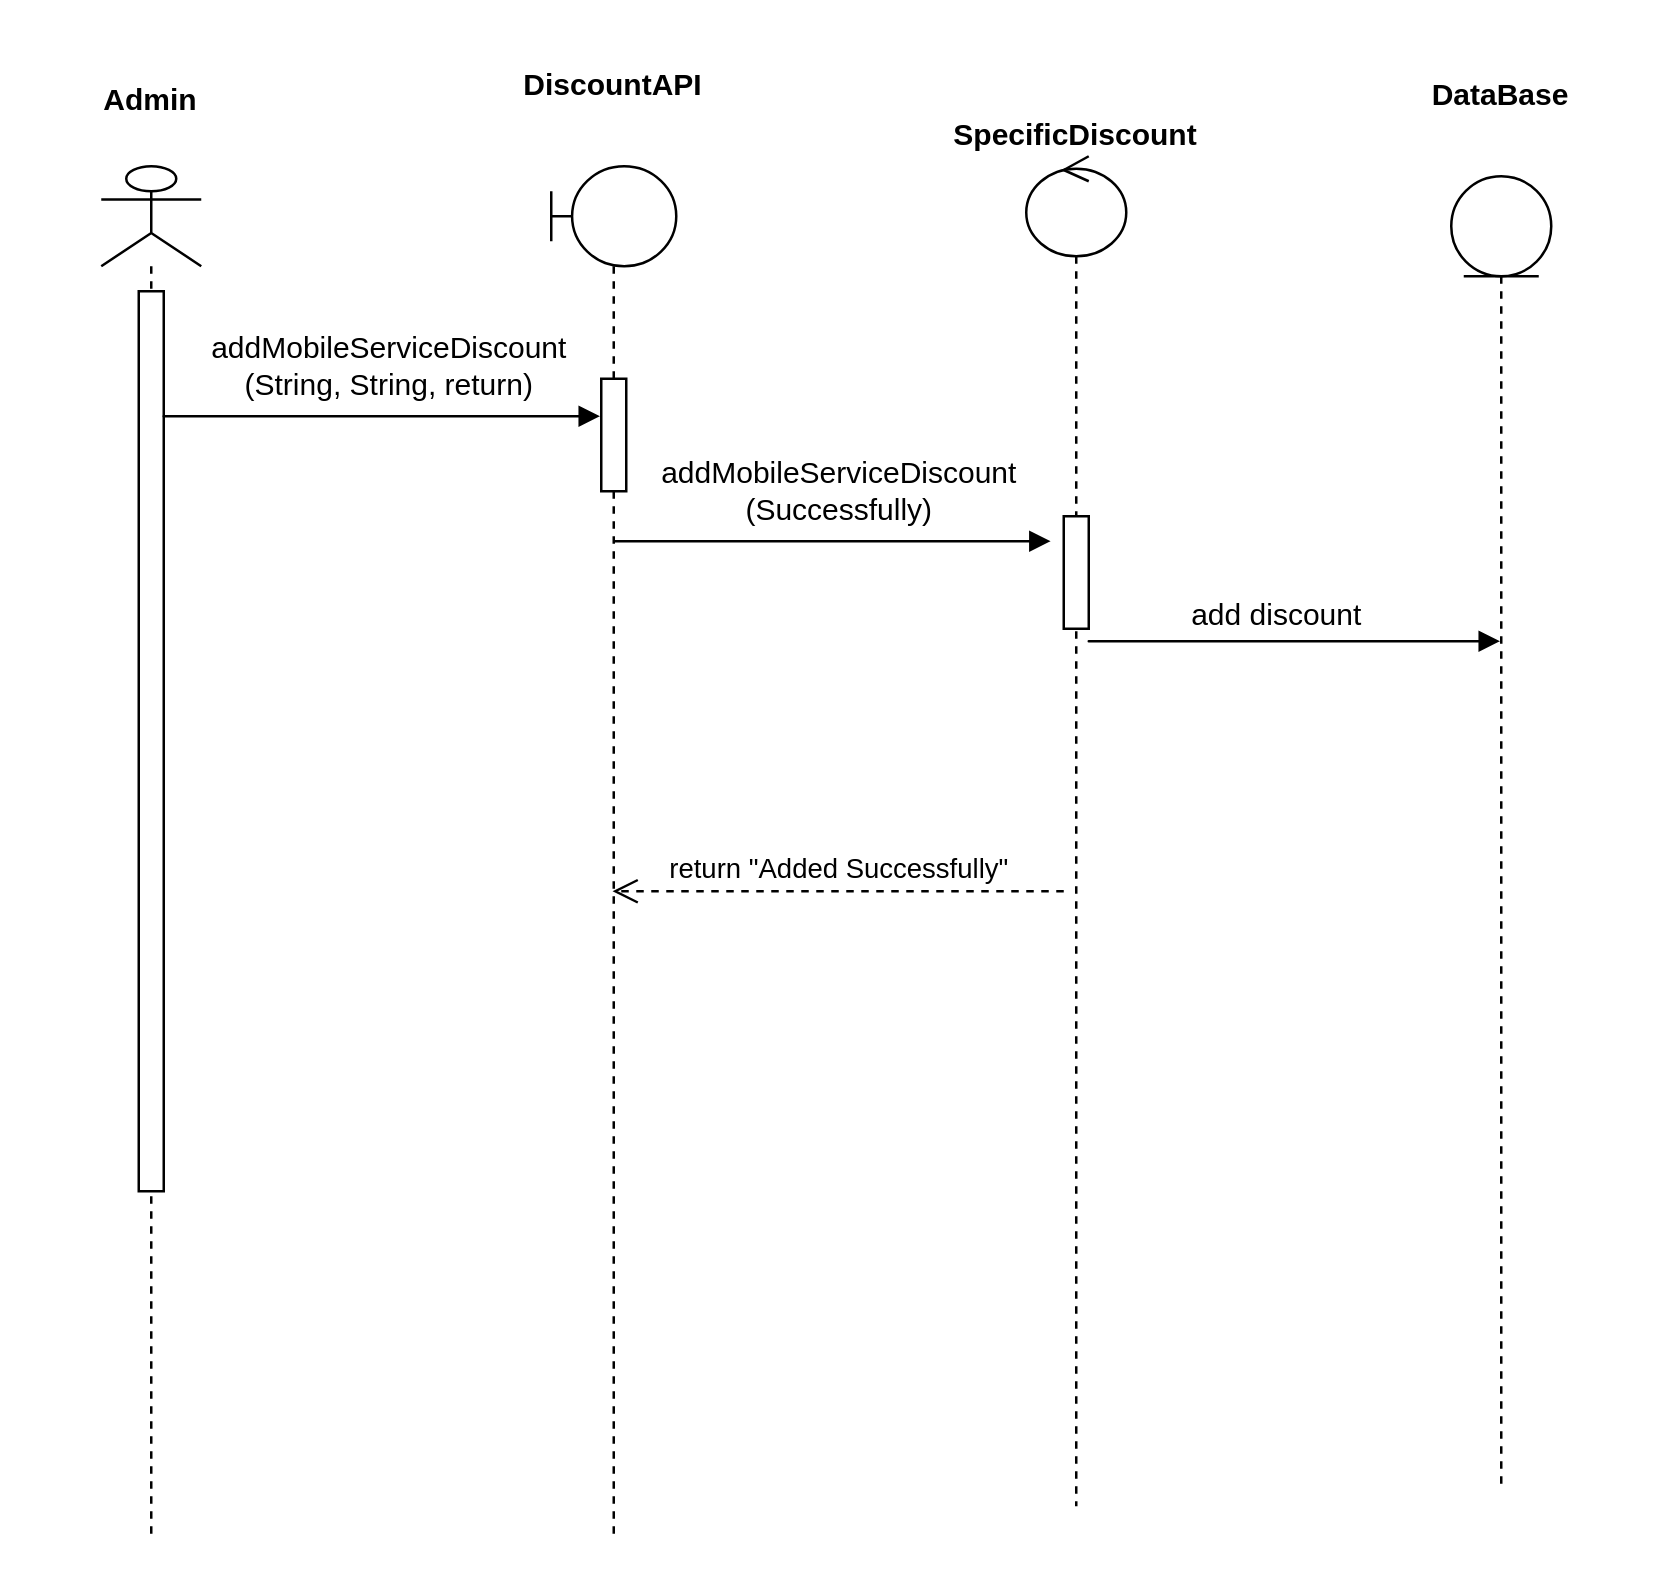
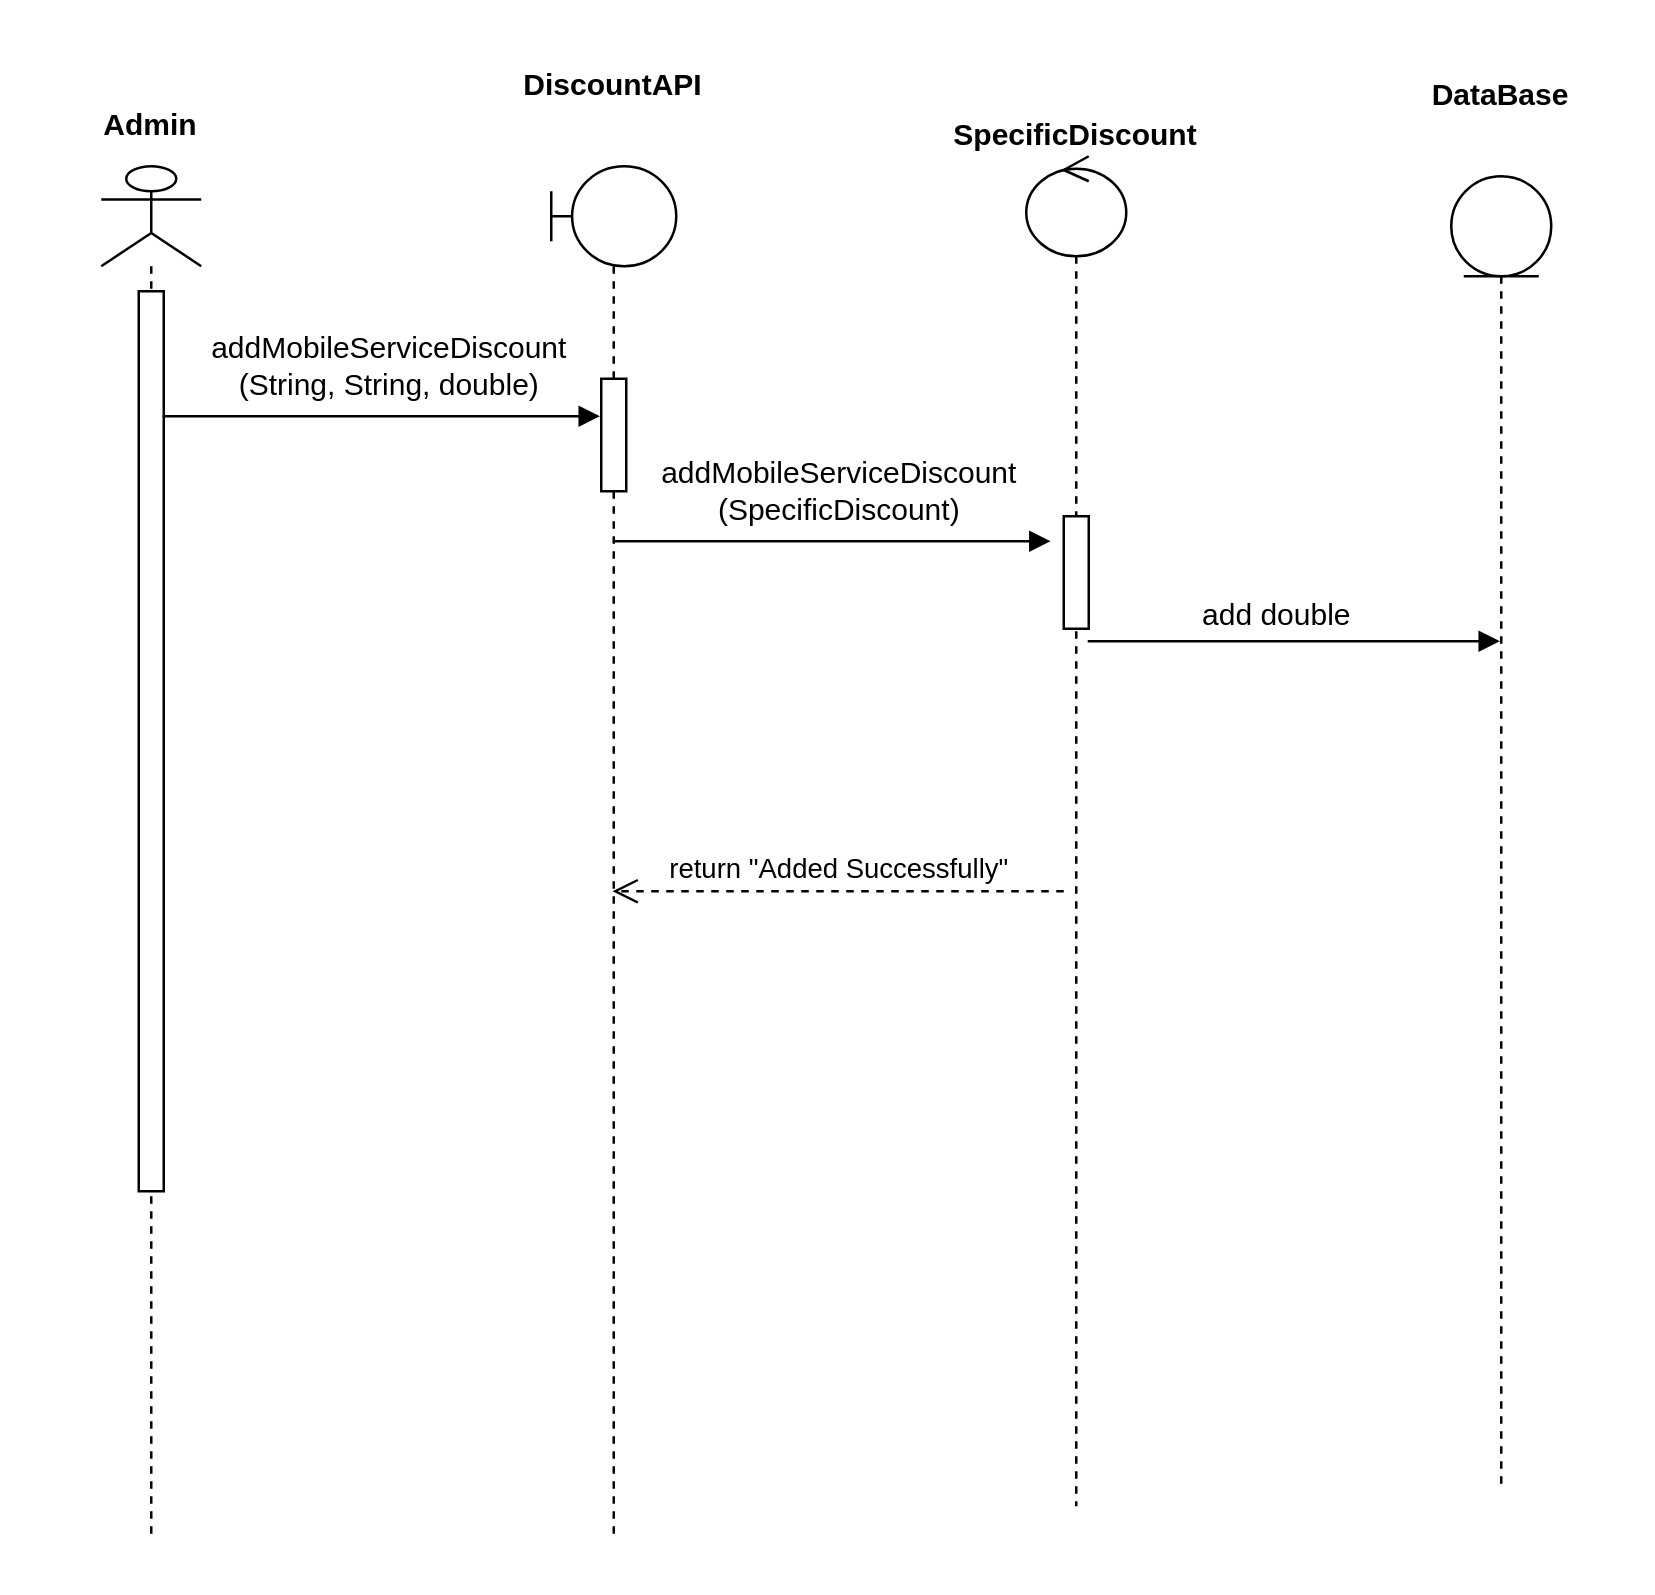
- <mxCell id="4" value="Admin" style="text;align=center;fontStyle=1;verticalAlign=middle;spacingLeft=3;spacingRight=3;strokeColor=none;rotatable=0;points=[[0,0.5],[1,0.5]];portConstraint=eastwest;" parent="1" vertex="1"><mxGeometry x="20" y="26" width="80" height="26" as="geometry" /></mxCell>
+ <mxCell id="4" value="Admin" style="text;align=center;fontStyle=1;verticalAlign=middle;spacingLeft=3;spacingRight=3;strokeColor=none;rotatable=0;points=[[0,0.5],[1,0.5]];portConstraint=eastwest;" parent="1" vertex="1"><mxGeometry x="20" y="36" width="80" height="26" as="geometry" /></mxCell>
- <mxCell id="17" value="addMobileServiceDiscount&lt;br&gt;(String, String, return)" style="text;html=1;align=center;verticalAlign=middle;resizable=0;points=[];autosize=1;strokeColor=none;fillColor=none;" parent="1" vertex="1"><mxGeometry x="70" y="126" width="170" height="40" as="geometry" /></mxCell>
+ <mxCell id="17" value="addMobileServiceDiscount&lt;br&gt;(String, String, double)" style="text;html=1;align=center;verticalAlign=middle;resizable=0;points=[];autosize=1;strokeColor=none;fillColor=none;" parent="1" vertex="1"><mxGeometry x="70" y="126" width="170" height="40" as="geometry" /></mxCell>
- <mxCell id="18" value="addMobileServiceDiscount&lt;br&gt;(Successfully)" style="text;html=1;align=center;verticalAlign=middle;resizable=0;points=[];autosize=1;strokeColor=none;fillColor=none;" parent="1" vertex="1"><mxGeometry x="250" y="176" width="170" height="40" as="geometry" /></mxCell>
+ <mxCell id="18" value="addMobileServiceDiscount&lt;br&gt;(SpecificDiscount)" style="text;html=1;align=center;verticalAlign=middle;resizable=0;points=[];autosize=1;strokeColor=none;fillColor=none;" parent="1" vertex="1"><mxGeometry x="250" y="176" width="170" height="40" as="geometry" /></mxCell>
- <mxCell id="19" value="add discount" style="text;html=1;align=center;verticalAlign=middle;resizable=0;points=[];autosize=1;strokeColor=none;fillColor=none;" parent="1" vertex="1"><mxGeometry x="465" y="231" width="90" height="30" as="geometry" /></mxCell>
+ <mxCell id="19" value="add double" style="text;html=1;align=center;verticalAlign=middle;resizable=0;points=[];autosize=1;strokeColor=none;fillColor=none;" parent="1" vertex="1"><mxGeometry x="465" y="231" width="90" height="30" as="geometry" /></mxCell>
